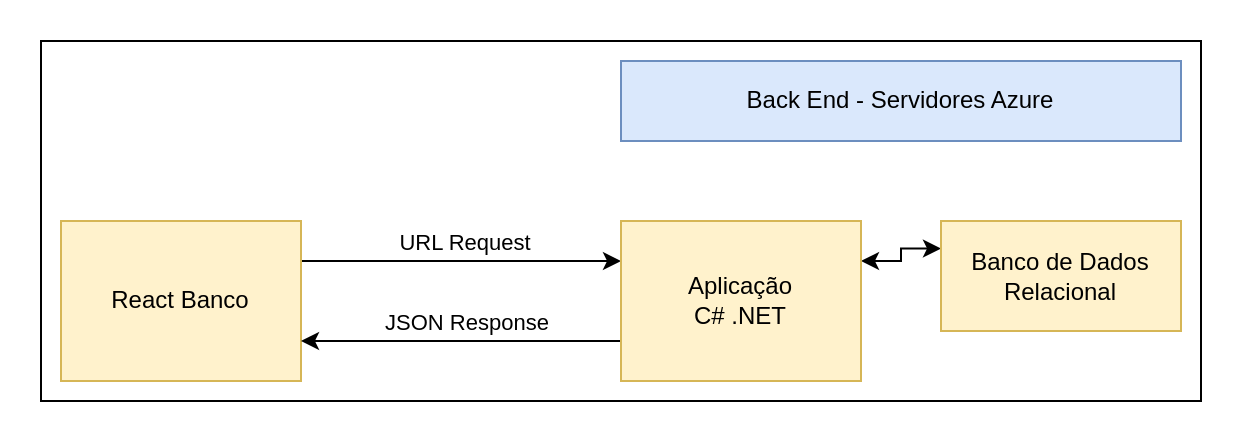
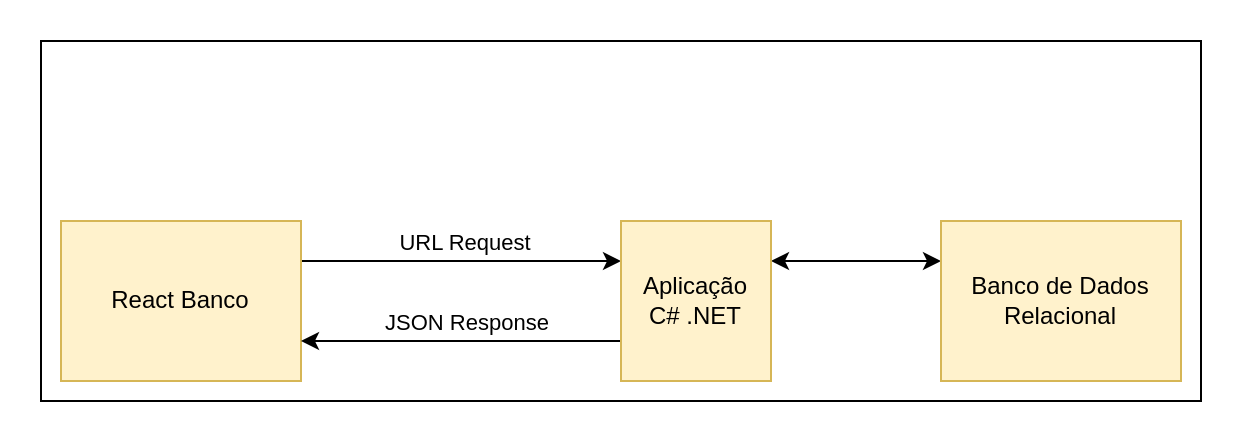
- <mxCell id="6" value="Back End - Servidores Azure" style="rounded=0;whiteSpace=wrap;html=1;fillColor=#dae8fc;strokeColor=#6c8ebf;" vertex="1" parent="1"><mxGeometry x="310" y="30" width="280" height="40" as="geometry" /></mxCell>
- <mxCell id="11" value="Banco de Dados Relacional" style="rounded=0;whiteSpace=wrap;html=1;fillColor=#fff2cc;strokeColor=#d6b656;" vertex="1" parent="1"><mxGeometry x="470" y="110" width="120" height="55" as="geometry" /></mxCell>
+ <mxCell id="11" value="Banco de Dados Relacional" style="rounded=0;whiteSpace=wrap;html=1;fillColor=#fff2cc;strokeColor=#d6b656;" vertex="1" parent="1"><mxGeometry x="470" y="110" width="120" height="80" as="geometry" /></mxCell>
- <mxCell id="10" value="Aplicação&lt;br&gt;C# .NET" style="rounded=0;whiteSpace=wrap;html=1;fillColor=#fff2cc;strokeColor=#d6b656;" vertex="1" parent="1"><mxGeometry x="310" y="110" width="120" height="80" as="geometry" /></mxCell>
+ <mxCell id="10" value="Aplicação&lt;br&gt;C# .NET" style="rounded=0;whiteSpace=wrap;html=1;fillColor=#fff2cc;strokeColor=#d6b656;" vertex="1" parent="1"><mxGeometry x="310" y="110" width="75" height="80" as="geometry" /></mxCell>
